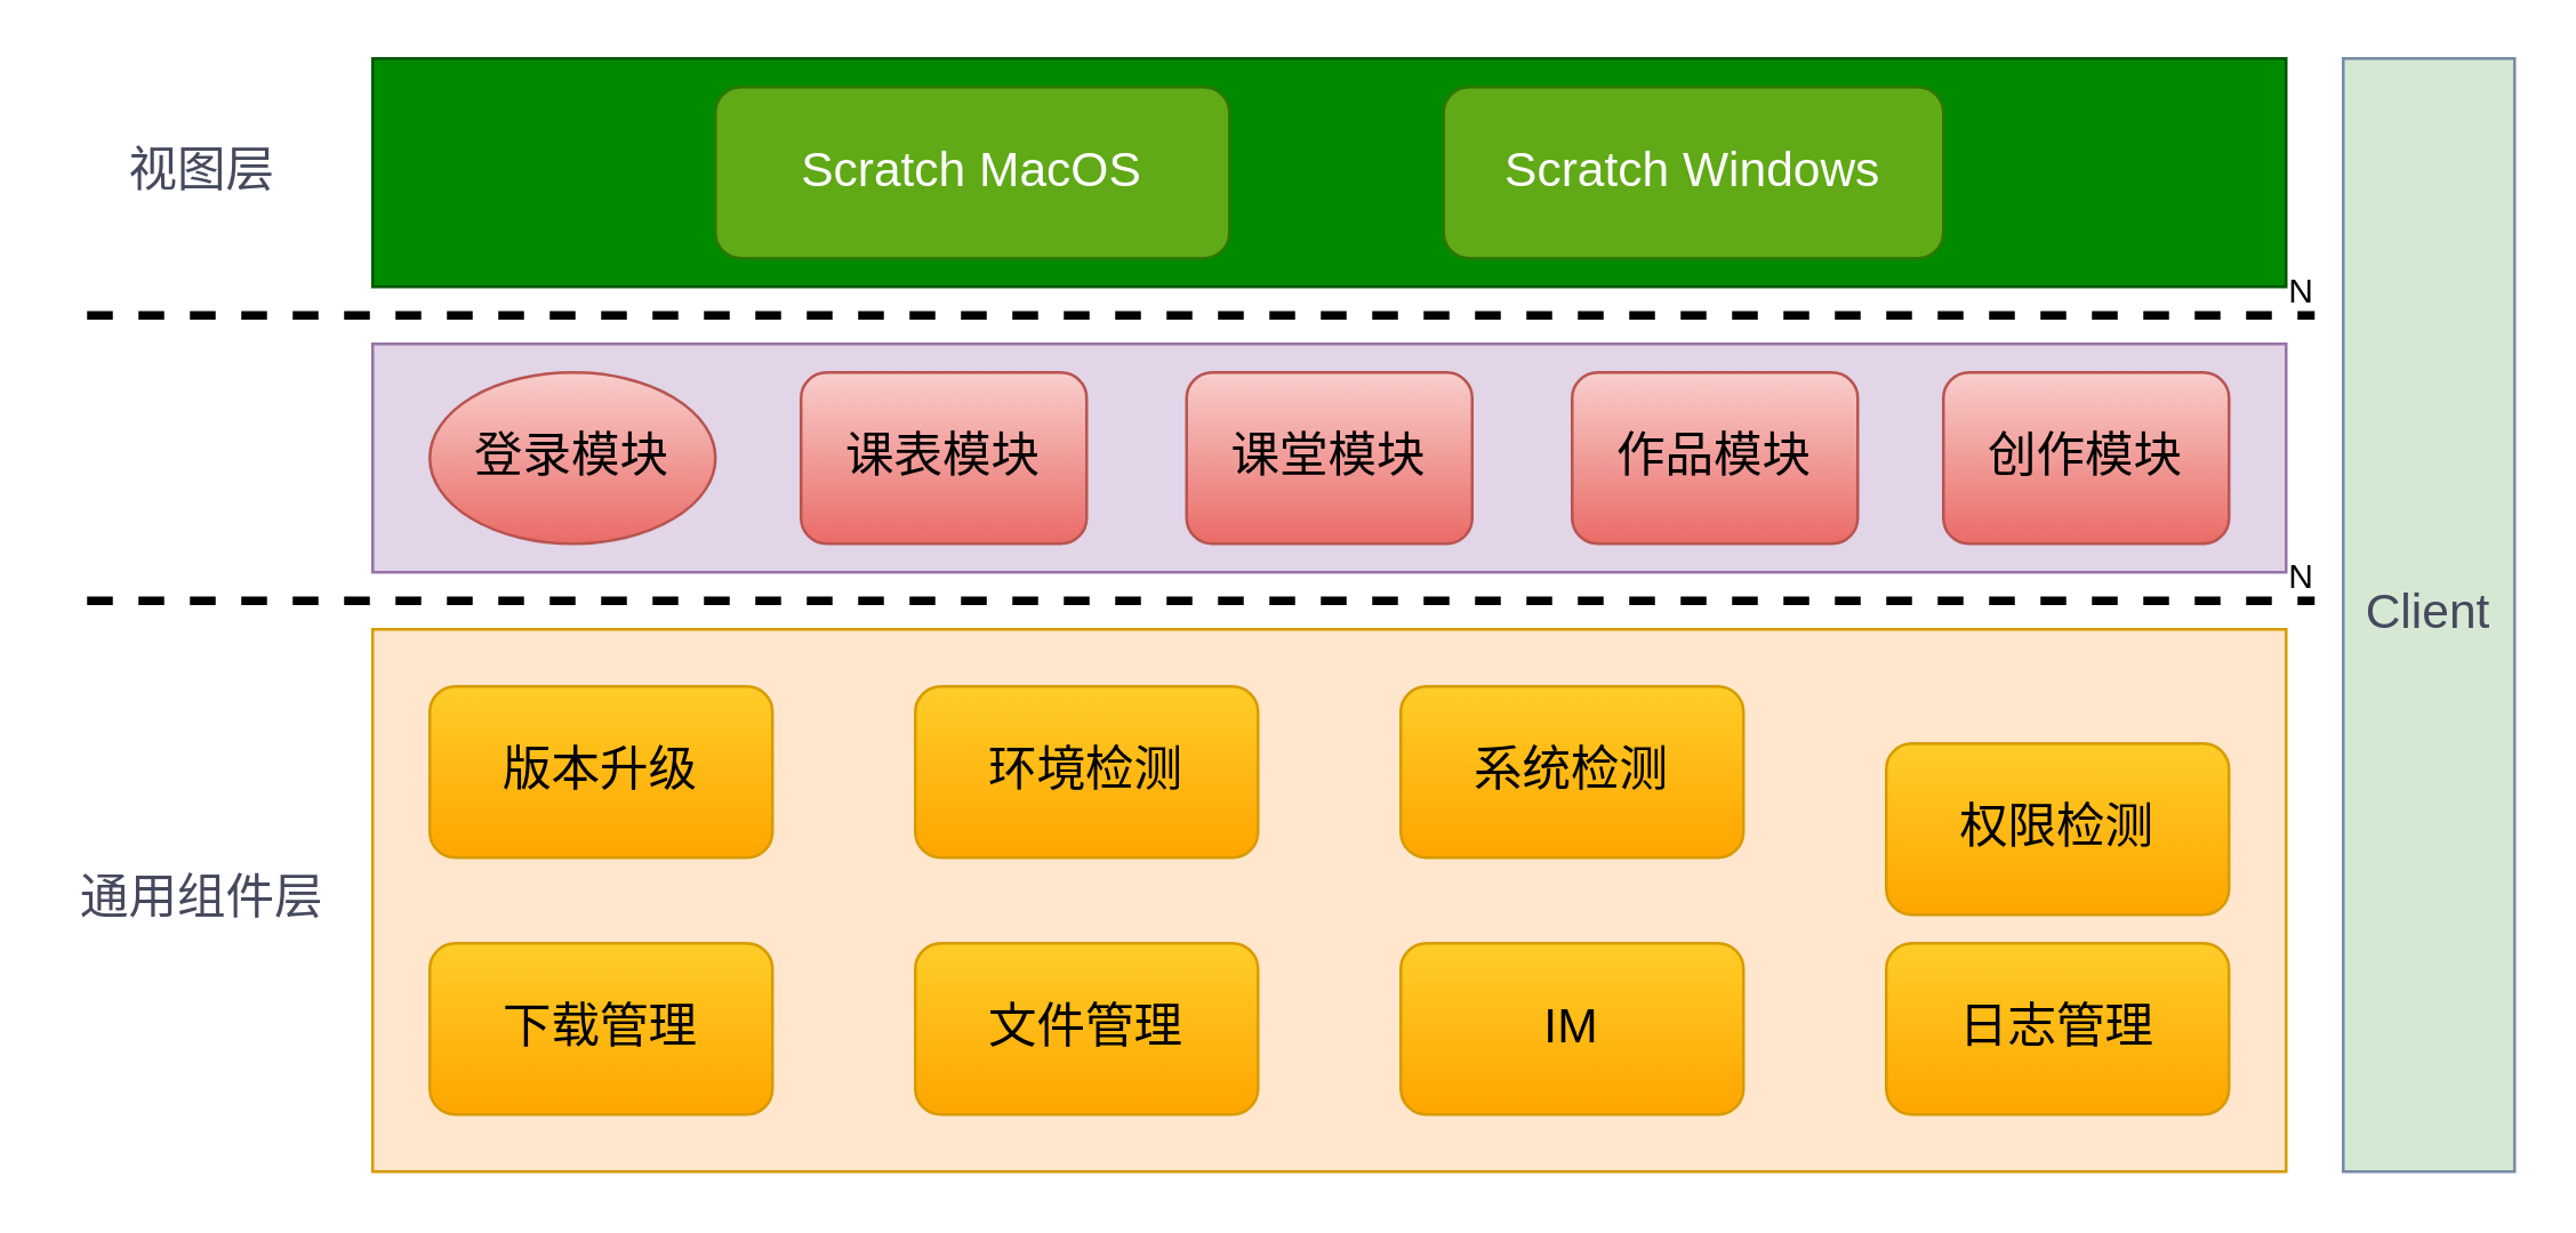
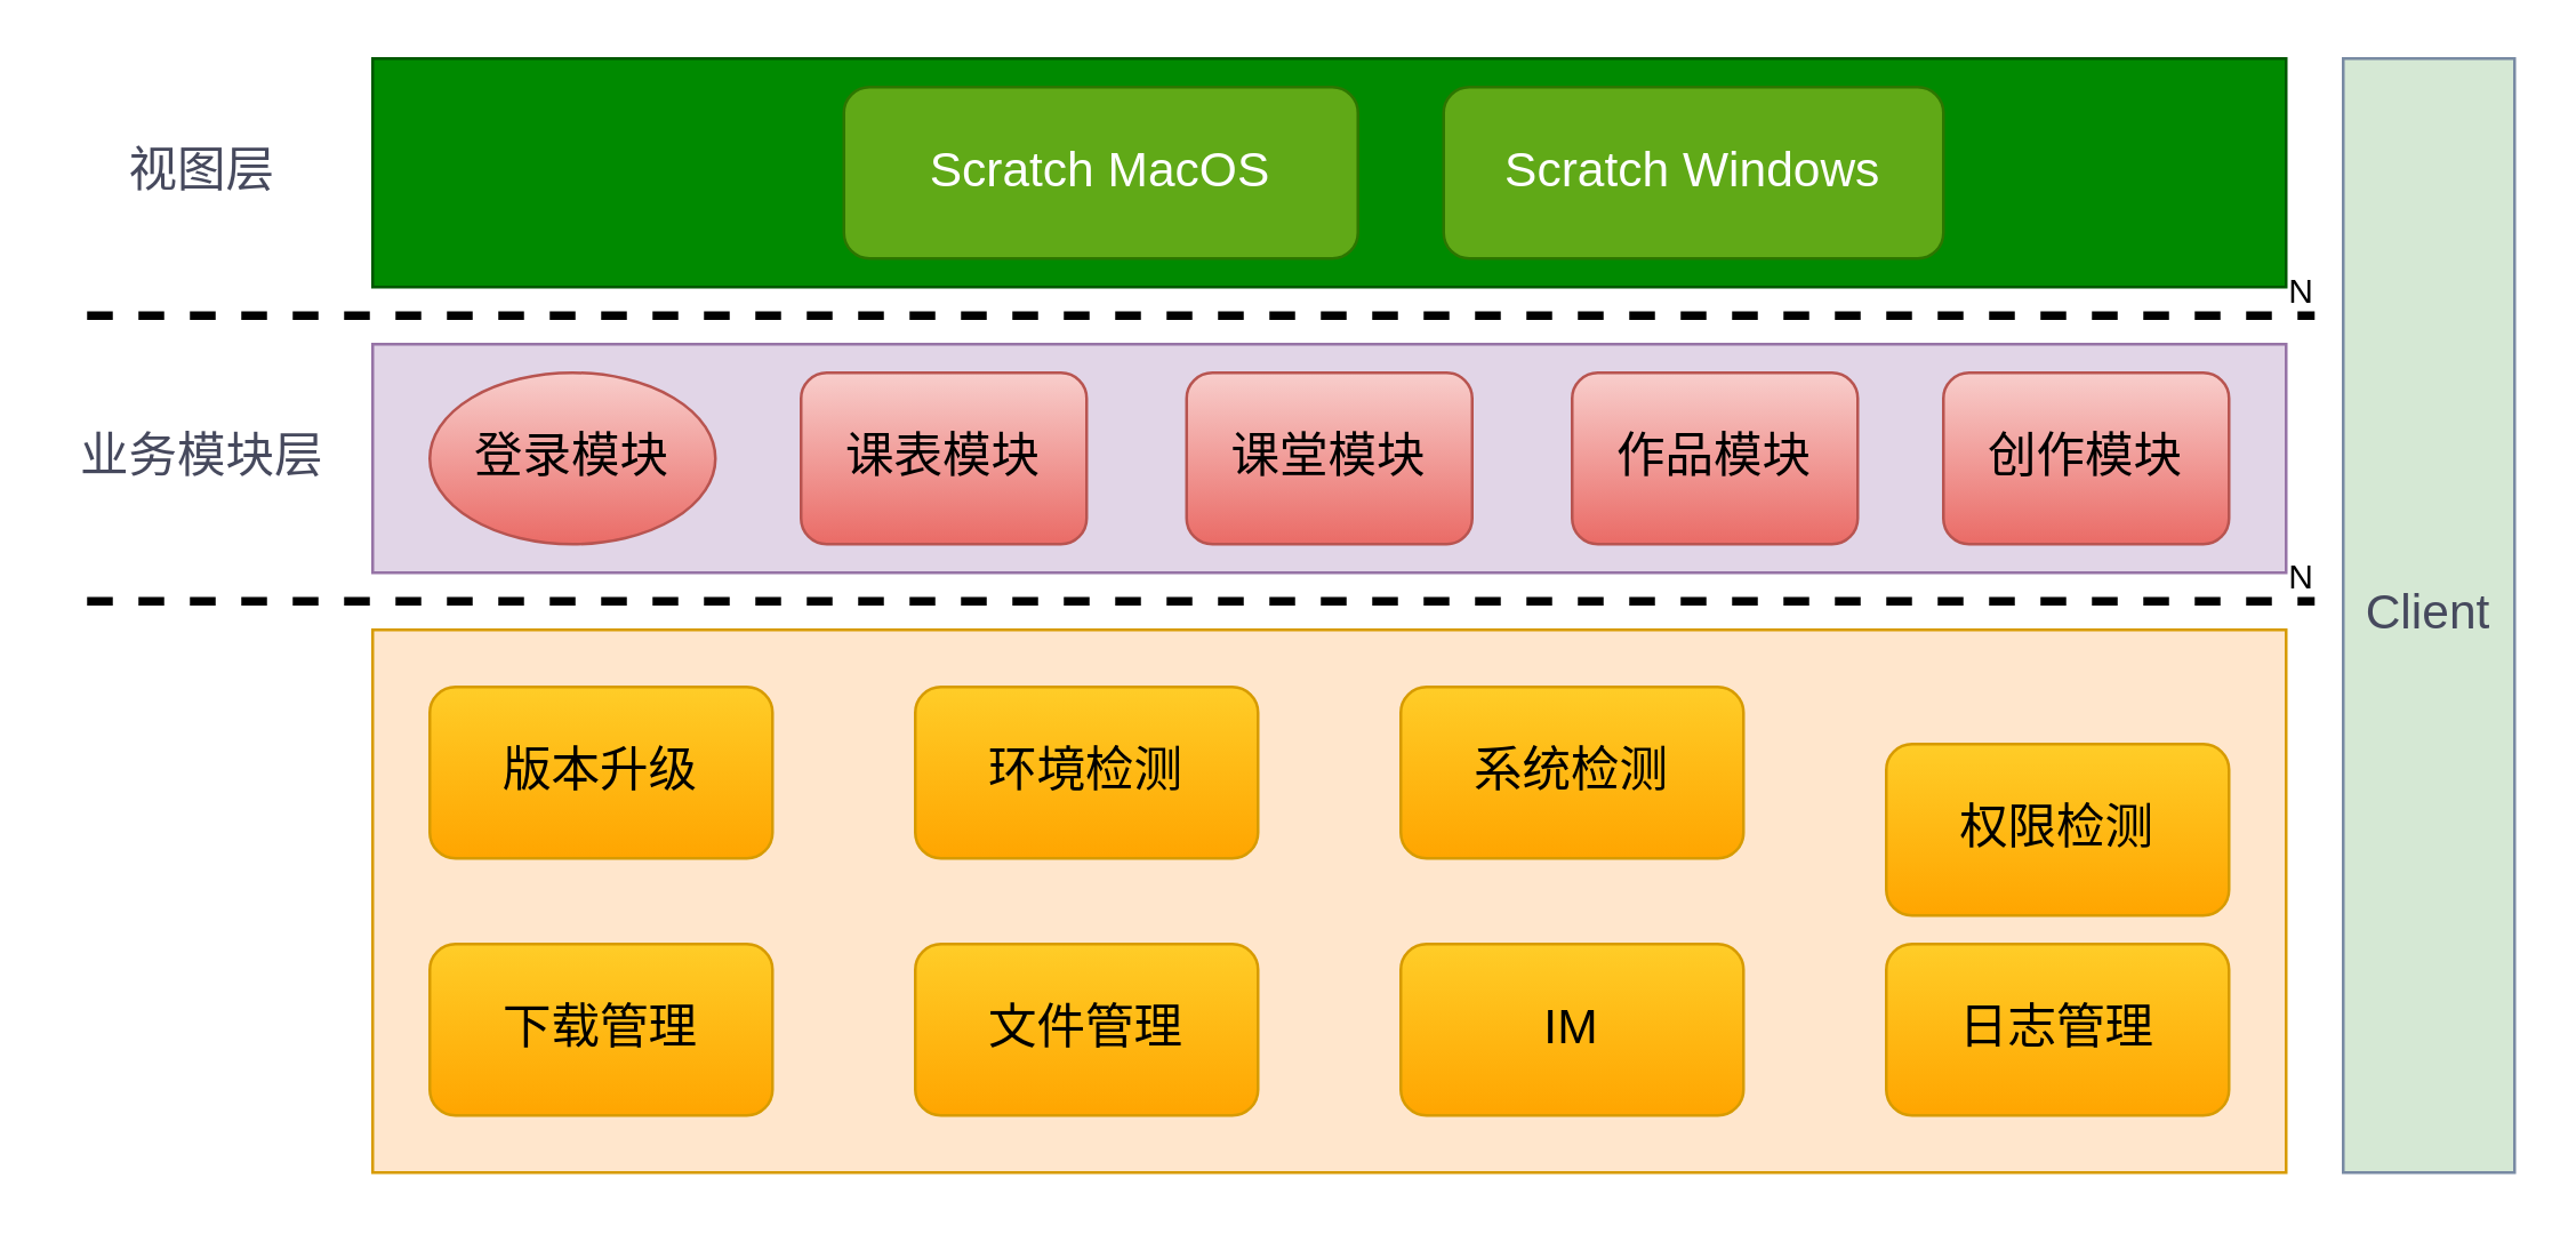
- <mxCell id="4" value="&lt;span&gt;Scratch&amp;nbsp;&lt;/span&gt;MacOS" style="rounded=1;whiteSpace=wrap;html=1;sketch=0;strokeColor=#2D7600;fillColor=#60a917;fontSize=17;fontColor=#ffffff;" vertex="1" parent="1"><mxGeometry x="250" y="30" width="180" height="60" as="geometry" /></mxCell>
+ <mxCell id="4" value="&lt;span&gt;Scratch&amp;nbsp;&lt;/span&gt;MacOS" style="rounded=1;whiteSpace=wrap;html=1;sketch=0;strokeColor=#2D7600;fillColor=#60a917;fontSize=17;fontColor=#ffffff;" vertex="1" parent="1"><mxGeometry x="295" y="30" width="180" height="60" as="geometry" /></mxCell>
+ <mxCell id="8" value="业务模块层" style="text;html=1;align=center;verticalAlign=middle;resizable=0;points=[];autosize=1;fontSize=17;fontColor=#46495D;" vertex="1" parent="1"><mxGeometry x="20" y="145" width="100" height="30" as="geometry" /></mxCell>
- <mxCell id="17" value="通用组件层" style="text;html=1;align=center;verticalAlign=middle;resizable=0;points=[];autosize=1;fontSize=17;fontColor=#46495D;" vertex="1" parent="1"><mxGeometry x="20" y="300" width="100" height="30" as="geometry" /></mxCell>
